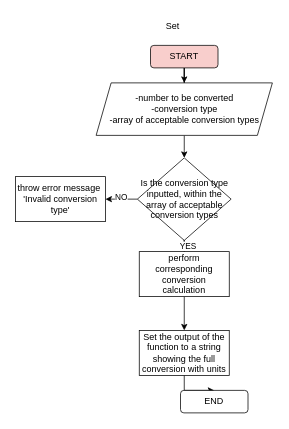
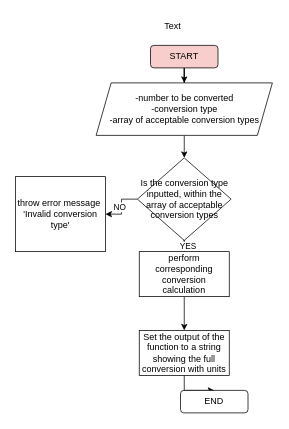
- <mxCell id="17" value="Set" style="text;html=1;align=center;verticalAlign=middle;whiteSpace=wrap;rounded=0;" vertex="1" parent="1"><mxGeometry x="200" y="20" width="60" height="30" as="geometry" /></mxCell>
+ <mxCell id="17" value="Text" style="text;html=1;align=center;verticalAlign=middle;whiteSpace=wrap;rounded=0;" vertex="1" parent="1"><mxGeometry x="200" y="20" width="60" height="30" as="geometry" /></mxCell>
- <mxCell id="11" value="throw error message&amp;nbsp;&lt;div&gt;'Invalid conversion type'&lt;/div&gt;" style="whiteSpace=wrap;html=1;" vertex="1" parent="1"><mxGeometry x="20" y="235" width="120" height="60" as="geometry" /></mxCell>
+ <mxCell id="11" value="throw error message&amp;nbsp;&lt;div&gt;'Invalid conversion type'&lt;/div&gt;" style="whiteSpace=wrap;html=1;" vertex="1" parent="1"><mxGeometry x="20" y="235" width="120" height="100" as="geometry" /></mxCell>
